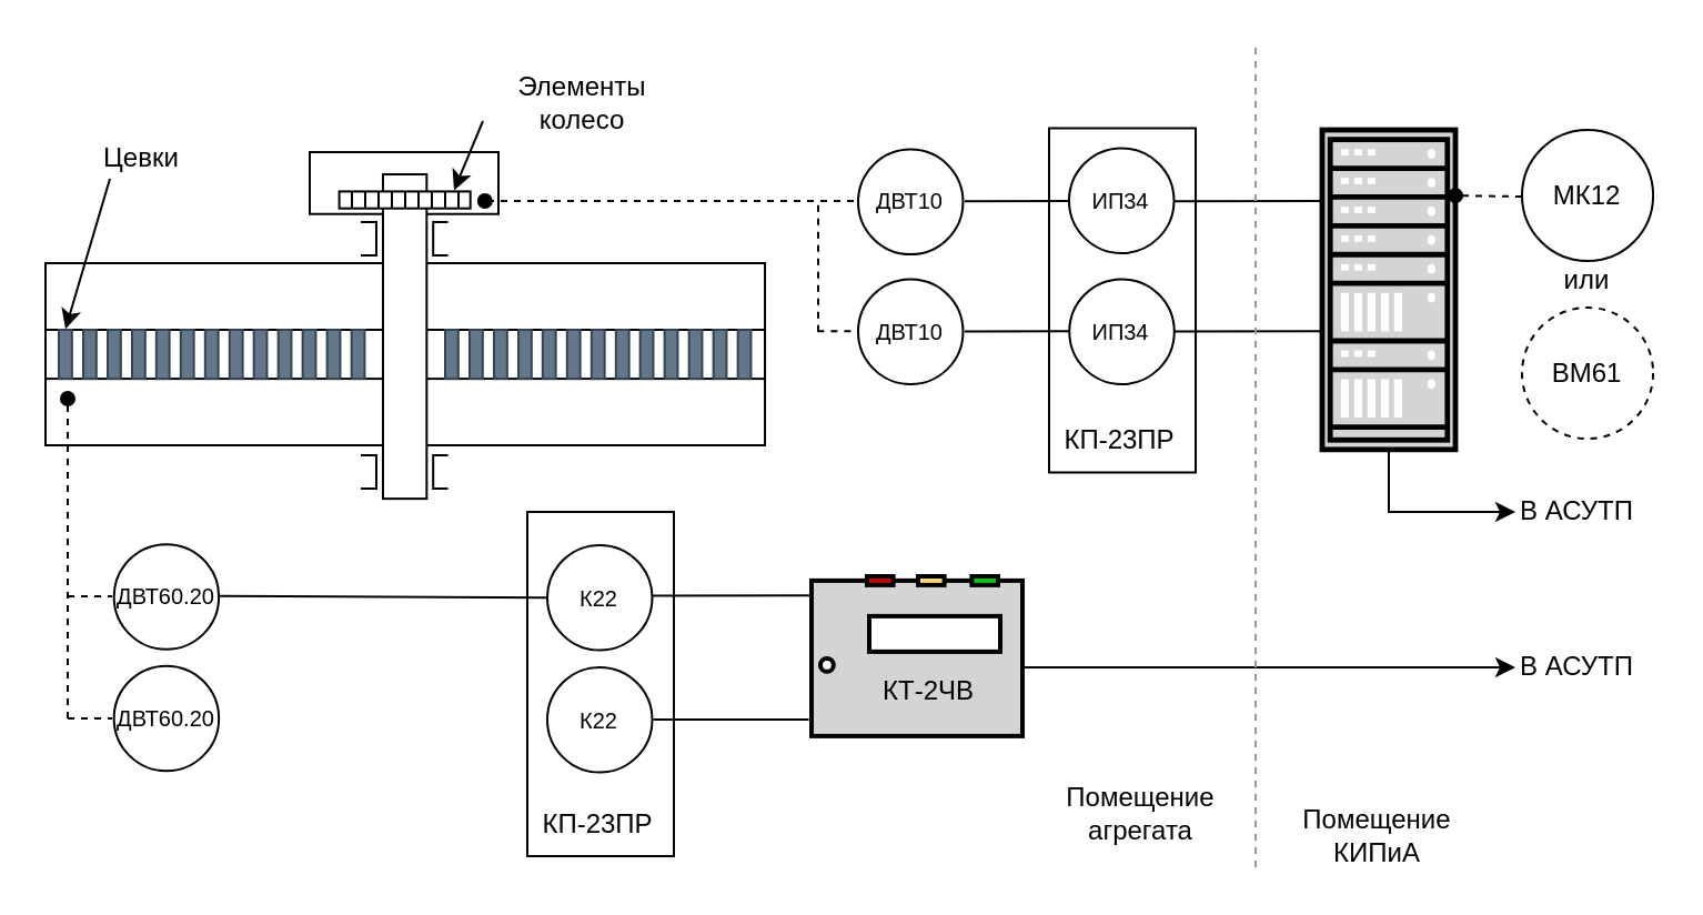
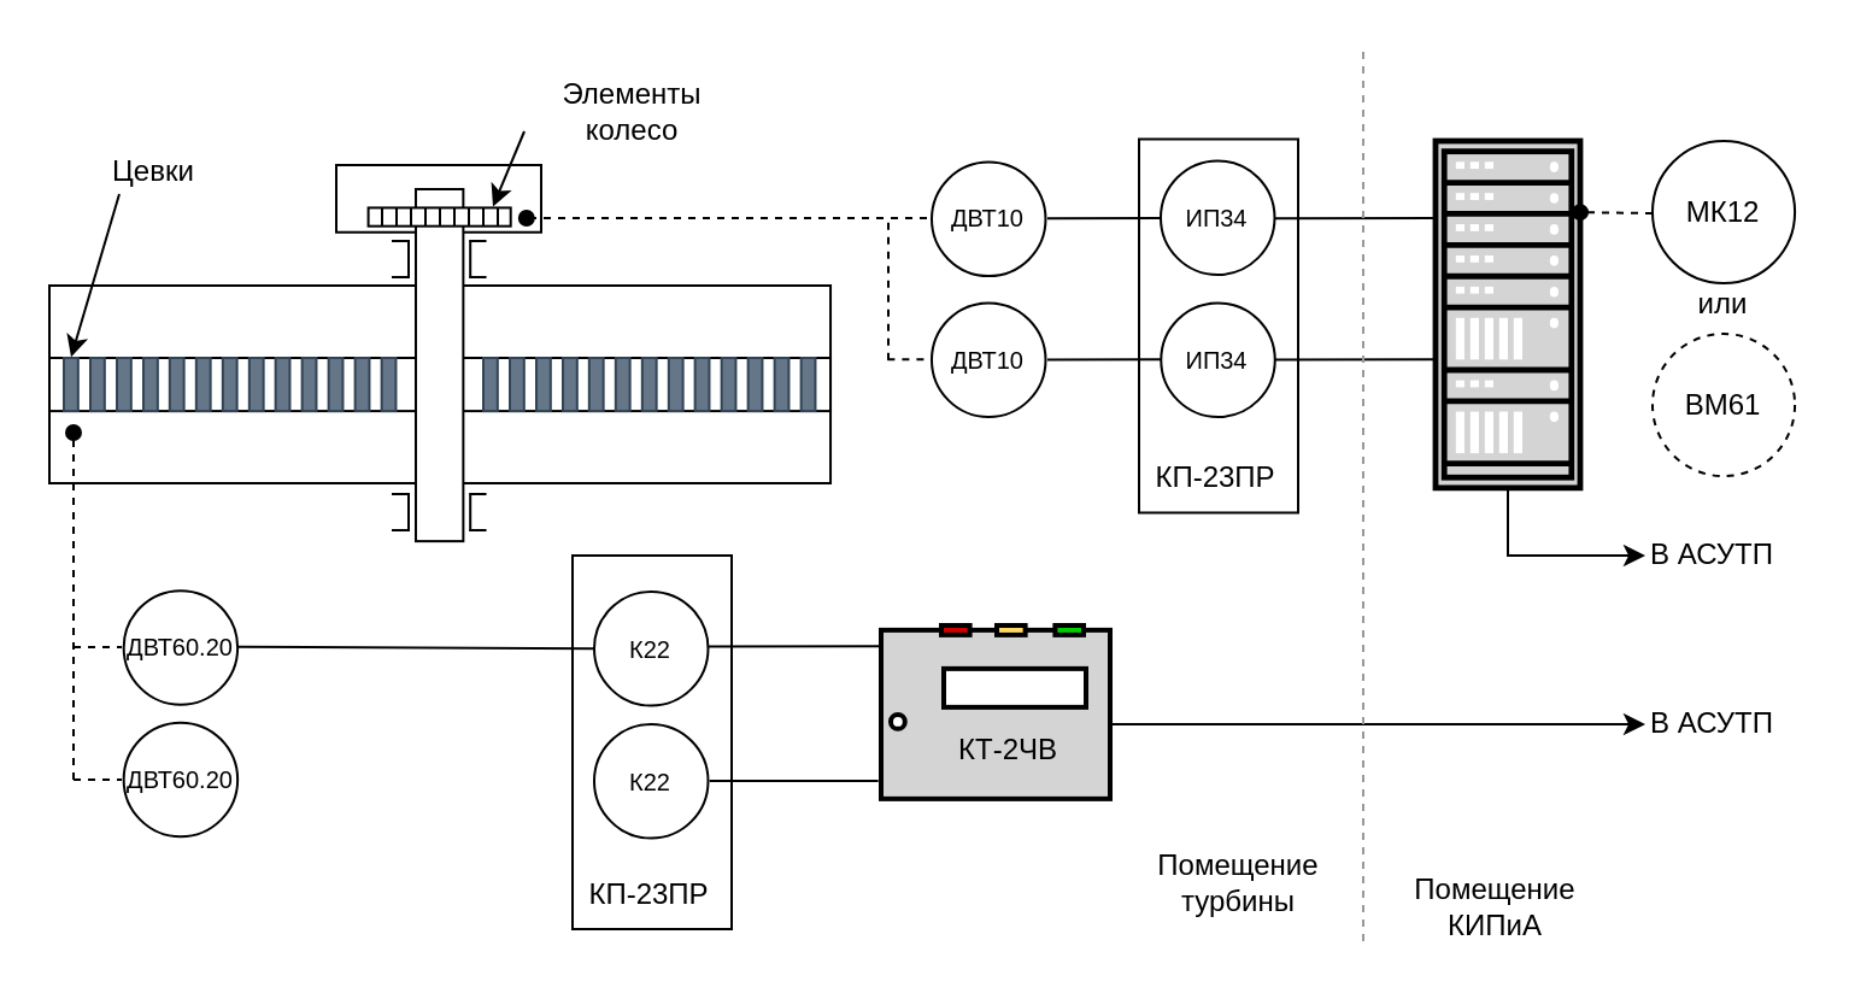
- <mxCell id="104" value="Помещение агрегата" style="text;html=1;strokeColor=none;fillColor=none;align=center;verticalAlign=middle;whiteSpace=wrap;rounded=0;shadow=0;sketch=0;" vertex="1" parent="100"><mxGeometry x="464" y="351" width="99" height="30" as="geometry" /></mxCell>
+ <mxCell id="104" value="Помещение турбины" style="text;html=1;strokeColor=none;fillColor=none;align=center;verticalAlign=middle;whiteSpace=wrap;rounded=0;shadow=0;sketch=0;" vertex="1" parent="100"><mxGeometry x="464" y="351" width="99" height="30" as="geometry" /></mxCell>
